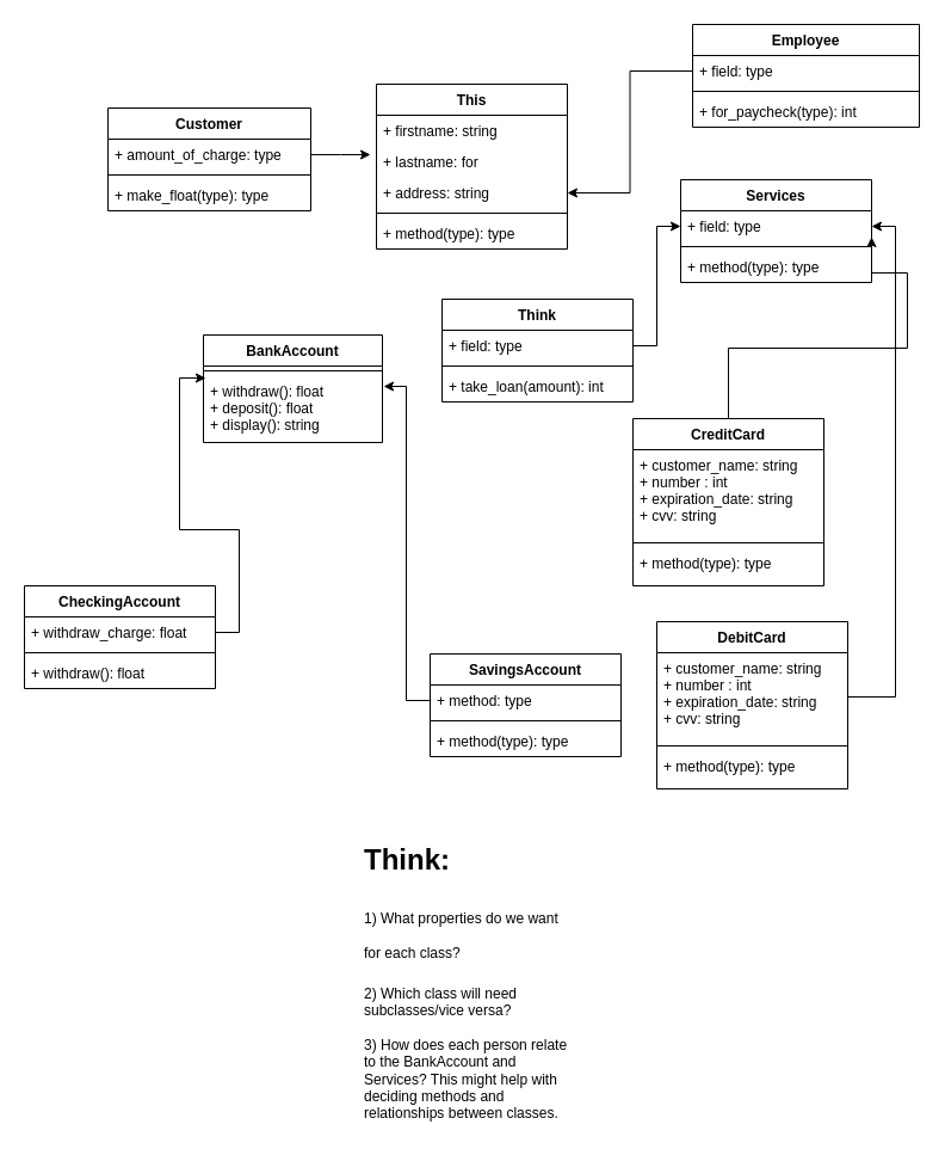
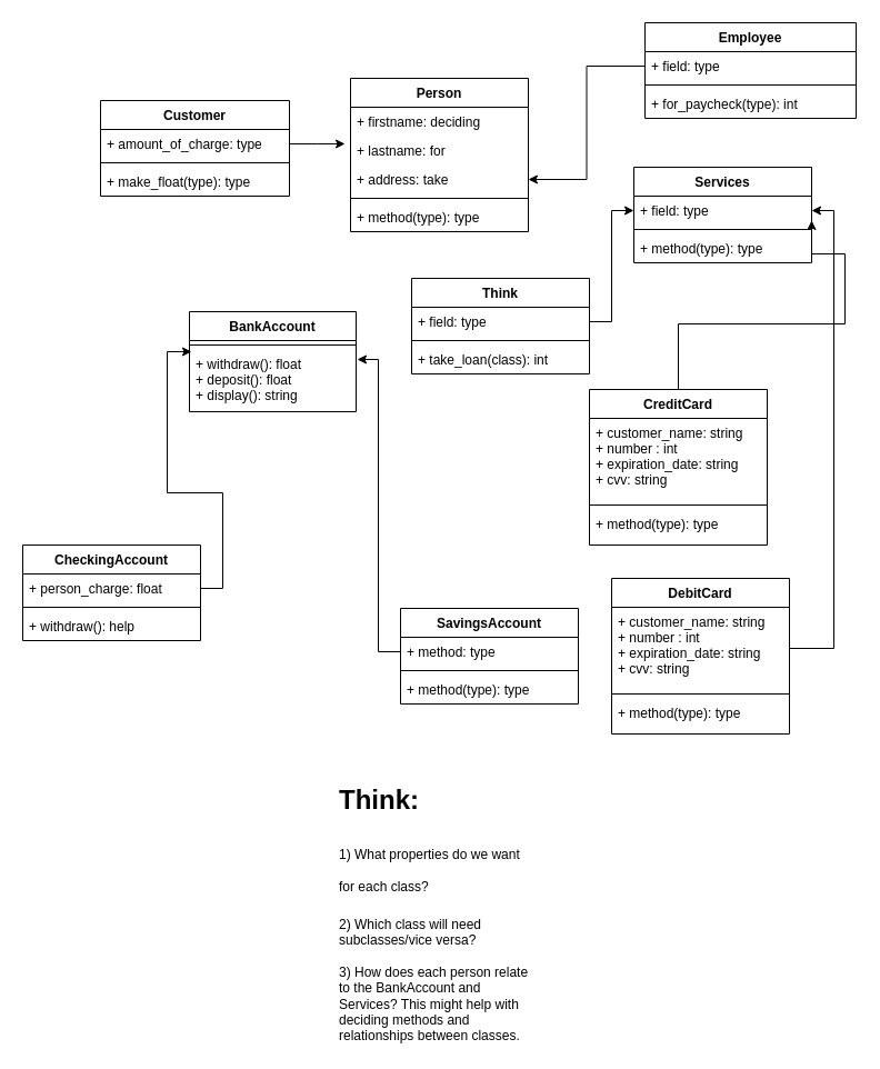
- <mxCell id="38" value="This" style="swimlane;fontStyle=1;align=center;verticalAlign=top;childLayout=stackLayout;horizontal=1;startSize=26;horizontalStack=0;resizeParent=1;resizeParentMax=0;resizeLast=0;collapsible=1;marginBottom=0;" vertex="1" parent="1"><mxGeometry x="315" y="70" width="160" height="138" as="geometry" /></mxCell>
+ <mxCell id="38" value="Person" style="swimlane;fontStyle=1;align=center;verticalAlign=top;childLayout=stackLayout;horizontal=1;startSize=26;horizontalStack=0;resizeParent=1;resizeParentMax=0;resizeLast=0;collapsible=1;marginBottom=0;" vertex="1" parent="1"><mxGeometry x="315" y="70" width="160" height="138" as="geometry" /></mxCell>
- <mxCell id="39" value="+ firstname: string" style="text;strokeColor=none;fillColor=none;align=left;verticalAlign=top;spacingLeft=4;spacingRight=4;overflow=hidden;rotatable=0;points=[[0,0.5],[1,0.5]];portConstraint=eastwest;" vertex="1" parent="38"><mxGeometry y="26" width="160" height="26" as="geometry" /></mxCell>
+ <mxCell id="39" value="+ firstname: deciding" style="text;strokeColor=none;fillColor=none;align=left;verticalAlign=top;spacingLeft=4;spacingRight=4;overflow=hidden;rotatable=0;points=[[0,0.5],[1,0.5]];portConstraint=eastwest;" vertex="1" parent="38"><mxGeometry y="26" width="160" height="26" as="geometry" /></mxCell>
- <mxCell id="41" value="+ address: string" style="text;strokeColor=none;fillColor=none;align=left;verticalAlign=top;spacingLeft=4;spacingRight=4;overflow=hidden;rotatable=0;points=[[0,0.5],[1,0.5]];portConstraint=eastwest;" vertex="1" parent="38"><mxGeometry y="78" width="160" height="26" as="geometry" /></mxCell>
+ <mxCell id="41" value="+ address: take" style="text;strokeColor=none;fillColor=none;align=left;verticalAlign=top;spacingLeft=4;spacingRight=4;overflow=hidden;rotatable=0;points=[[0,0.5],[1,0.5]];portConstraint=eastwest;" vertex="1" parent="38"><mxGeometry y="78" width="160" height="26" as="geometry" /></mxCell>
- <mxCell id="34" value="+ take_loan(amount): int" style="text;strokeColor=none;fillColor=none;align=left;verticalAlign=top;spacingLeft=4;spacingRight=4;overflow=hidden;rotatable=0;points=[[0,0.5],[1,0.5]];portConstraint=eastwest;" vertex="1" parent="31"><mxGeometry y="60" width="160" height="26" as="geometry" /></mxCell>
+ <mxCell id="34" value="+ take_loan(class): int" style="text;strokeColor=none;fillColor=none;align=left;verticalAlign=top;spacingLeft=4;spacingRight=4;overflow=hidden;rotatable=0;points=[[0,0.5],[1,0.5]];portConstraint=eastwest;" vertex="1" parent="31"><mxGeometry y="60" width="160" height="26" as="geometry" /></mxCell>
- <mxCell id="18" value="+ withdraw_charge: float" style="text;strokeColor=none;fillColor=none;align=left;verticalAlign=top;spacingLeft=4;spacingRight=4;overflow=hidden;rotatable=0;points=[[0,0.5],[1,0.5]];portConstraint=eastwest;" vertex="1" parent="17"><mxGeometry y="26" width="160" height="26" as="geometry" /></mxCell>
+ <mxCell id="18" value="+ person_charge: float" style="text;strokeColor=none;fillColor=none;align=left;verticalAlign=top;spacingLeft=4;spacingRight=4;overflow=hidden;rotatable=0;points=[[0,0.5],[1,0.5]];portConstraint=eastwest;" vertex="1" parent="17"><mxGeometry y="26" width="160" height="26" as="geometry" /></mxCell>
- <mxCell id="20" value="+ withdraw(): float" style="text;strokeColor=none;fillColor=none;align=left;verticalAlign=top;spacingLeft=4;spacingRight=4;overflow=hidden;rotatable=0;points=[[0,0.5],[1,0.5]];portConstraint=eastwest;" vertex="1" parent="17"><mxGeometry y="60" width="160" height="26" as="geometry" /></mxCell>
+ <mxCell id="20" value="+ withdraw(): help" style="text;strokeColor=none;fillColor=none;align=left;verticalAlign=top;spacingLeft=4;spacingRight=4;overflow=hidden;rotatable=0;points=[[0,0.5],[1,0.5]];portConstraint=eastwest;" vertex="1" parent="17"><mxGeometry y="60" width="160" height="26" as="geometry" /></mxCell>
